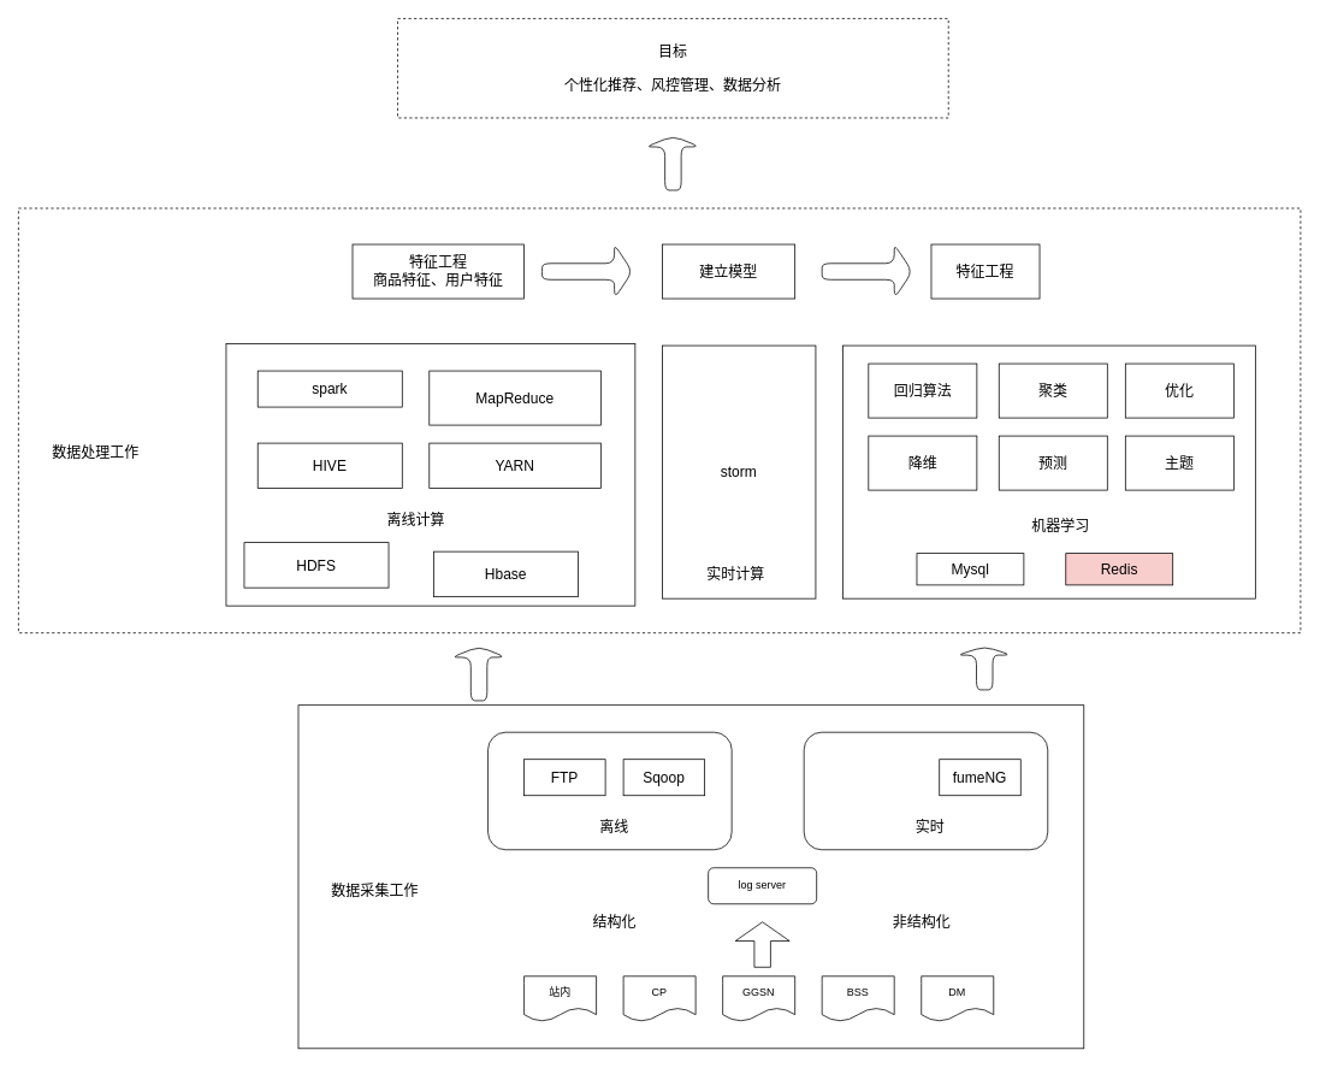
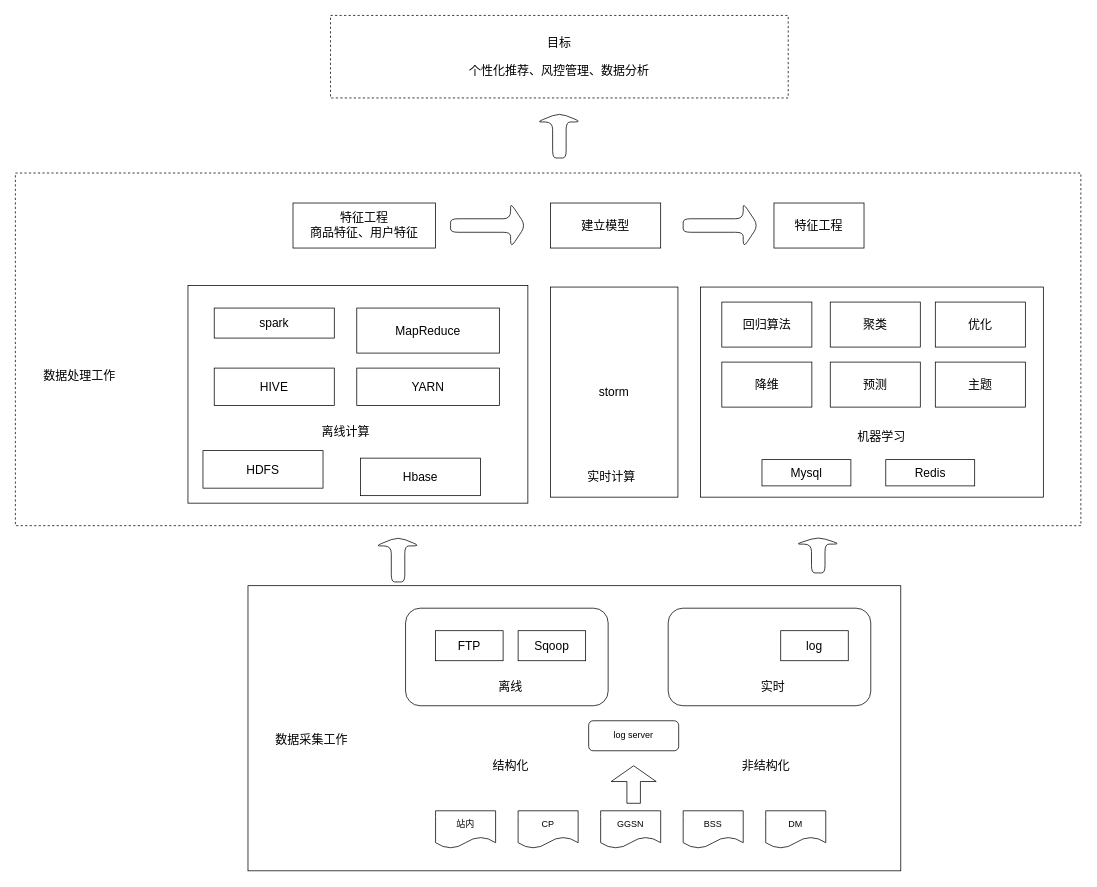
- <mxCell id="44" value="Redis" style="rounded=0;whiteSpace=wrap;html=1;fontSize=16;fillColor=#f8cecc;" vertex="1" parent="34"><mxGeometry x="247" y="230" width="118.5" height="35" as="geometry" /></mxCell>
+ <mxCell id="44" value="Redis" style="rounded=0;whiteSpace=wrap;html=1;fontSize=16;" vertex="1" parent="34"><mxGeometry x="247" y="230" width="118.5" height="35" as="geometry" /></mxCell>
- <mxCell id="19" value="fumeNG" style="rounded=0;whiteSpace=wrap;html=1;fontSize=16;" vertex="1" parent="17"><mxGeometry x="150" y="30" width="90" height="40" as="geometry" /></mxCell>
+ <mxCell id="19" value="log" style="rounded=0;whiteSpace=wrap;html=1;fontSize=16;" vertex="1" parent="17"><mxGeometry x="150" y="30" width="90" height="40" as="geometry" /></mxCell>
